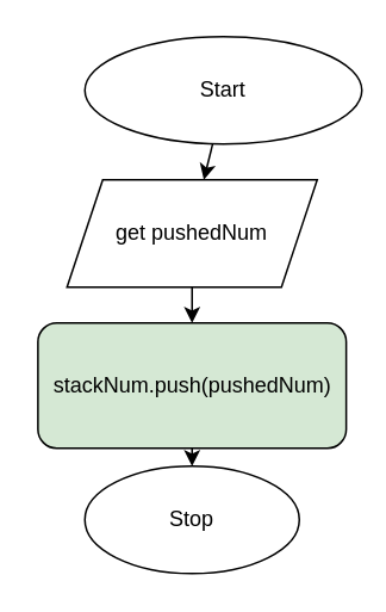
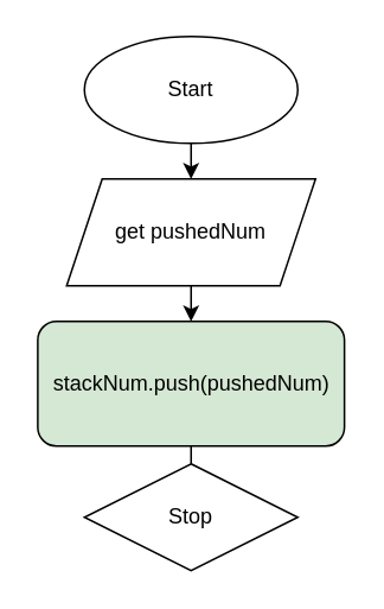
- <mxCell id="3" value="Start" style="ellipse;whiteSpace=wrap;html=1;" parent="1" vertex="1"><mxGeometry x="47" y="20" width="155" height="60" as="geometry" /></mxCell>
+ <mxCell id="3" value="Start" style="ellipse;whiteSpace=wrap;html=1;" parent="1" vertex="1"><mxGeometry x="47" y="20" width="120" height="60" as="geometry" /></mxCell>
- <mxCell id="7" style="edgeStyle=none;html=1;entryX=0.5;entryY=0;entryDx=0;entryDy=0;" edge="1" parent="1" source="8" target="6"><mxGeometry relative="1" as="geometry" /></mxCell>
+ <mxCell id="7" style="edgeStyle=none;html=1;entryX=0.5;entryY=0;entryDx=0;entryDy=0;endArrow=none;" edge="1" parent="1" source="8" target="6"><mxGeometry relative="1" as="geometry" /></mxCell>
- <mxCell id="6" value="Stop" style="ellipse;whiteSpace=wrap;html=1;" parent="1" vertex="1"><mxGeometry x="47" y="260" width="120" height="60" as="geometry" /></mxCell>
+ <mxCell id="6" value="Stop" style="rhombus;whiteSpace=wrap;html=1;" parent="1" vertex="1"><mxGeometry x="47" y="260" width="120" height="60" as="geometry" /></mxCell>
